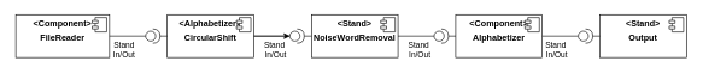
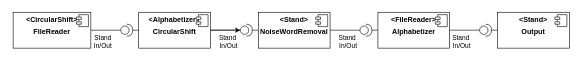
- <mxCell id="2" value="&lt;p style=&quot;margin: 0px ; margin-top: 6px ; text-align: center&quot;&gt;&lt;b&gt;&amp;lt;Component&amp;gt;&lt;/b&gt;&lt;/p&gt;&lt;p style=&quot;margin: 0px ; margin-top: 6px ; text-align: center&quot;&gt;&lt;b&gt;FileReader&lt;/b&gt;&lt;/p&gt;" style="align=left;overflow=fill;html=1;dropTarget=0;" parent="1" vertex="1"><mxGeometry x="20" y="20" width="130" height="60" as="geometry" /></mxCell>
+ <mxCell id="2" value="&lt;p style=&quot;margin: 0px ; margin-top: 6px ; text-align: center&quot;&gt;&lt;b&gt;&amp;lt;CircularShift&amp;gt;&lt;/b&gt;&lt;/p&gt;&lt;p style=&quot;margin: 0px ; margin-top: 6px ; text-align: center&quot;&gt;&lt;b&gt;FileReader&lt;/b&gt;&lt;/p&gt;" style="align=left;overflow=fill;html=1;dropTarget=0;" parent="1" vertex="1"><mxGeometry x="20" y="20" width="130" height="60" as="geometry" /></mxCell>
- <mxCell id="16" value="&lt;p style=&quot;margin: 0px ; margin-top: 6px ; text-align: center&quot;&gt;&lt;b&gt;&amp;lt;Component&amp;gt;&lt;/b&gt;&lt;/p&gt;&lt;p style=&quot;margin: 0px ; margin-top: 6px ; text-align: center&quot;&gt;&lt;b&gt;Alphabetizer&lt;/b&gt;&lt;/p&gt;" style="align=left;overflow=fill;html=1;dropTarget=0;" parent="1" vertex="1"><mxGeometry x="630" y="20" width="120" height="60" as="geometry" /></mxCell>
+ <mxCell id="16" value="&lt;p style=&quot;margin: 0px ; margin-top: 6px ; text-align: center&quot;&gt;&lt;b&gt;&amp;lt;FileReader&amp;gt;&lt;/b&gt;&lt;/p&gt;&lt;p style=&quot;margin: 0px ; margin-top: 6px ; text-align: center&quot;&gt;&lt;b&gt;Alphabetizer&lt;/b&gt;&lt;/p&gt;" style="align=left;overflow=fill;html=1;dropTarget=0;" parent="1" vertex="1"><mxGeometry x="630" y="20" width="120" height="60" as="geometry" /></mxCell>
